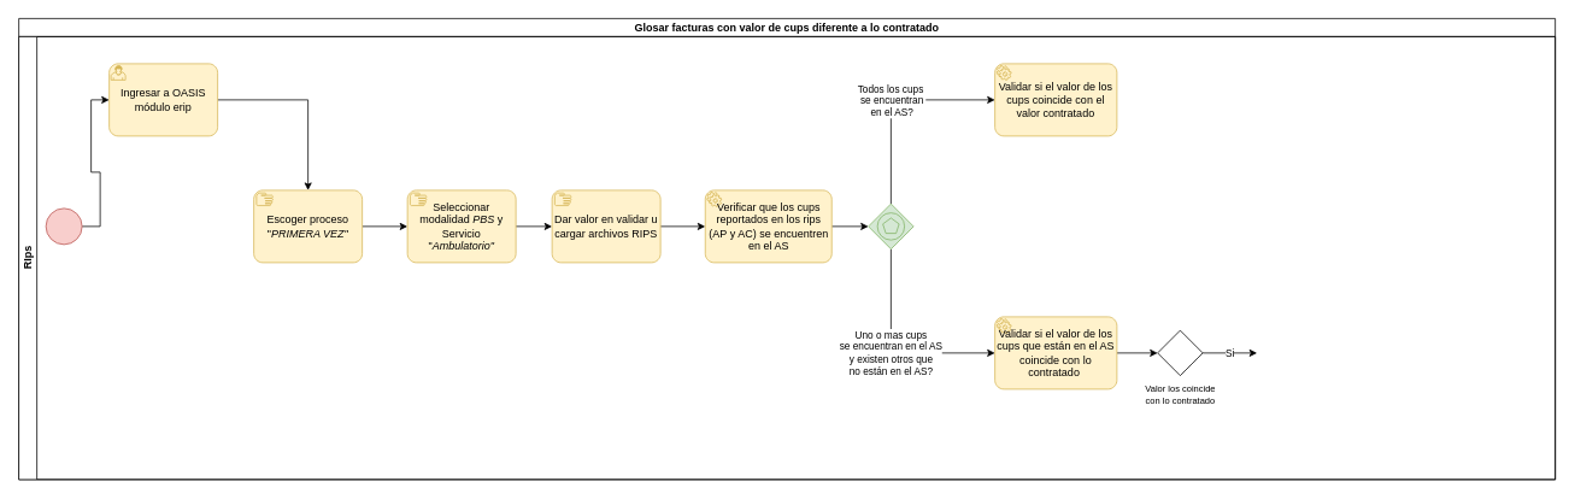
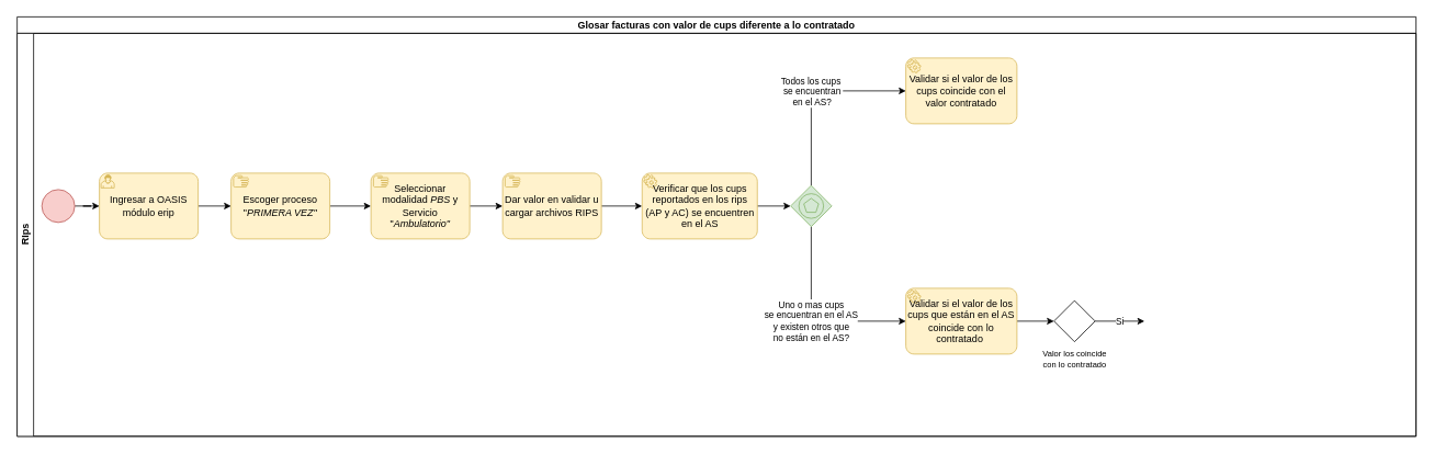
- <mxCell id="10" value="Ingresar a OASIS módulo erip" style="points=[[0.25,0,0],[0.5,0,0],[0.75,0,0],[1,0.25,0],[1,0.5,0],[1,0.75,0],[0.75,1,0],[0.5,1,0],[0.25,1,0],[0,0.75,0],[0,0.5,0],[0,0.25,0]];shape=mxgraph.bpmn.task;whiteSpace=wrap;rectStyle=rounded;size=10;html=1;container=1;expand=0;collapsible=0;taskMarker=user;fillColor=#fff2cc;strokeColor=#d6b656;" vertex="1" parent="3"><mxGeometry x="100" y="30" width="120" height="80" as="geometry" /></mxCell>
+ <mxCell id="10" value="Ingresar a OASIS módulo erip" style="points=[[0.25,0,0],[0.5,0,0],[0.75,0,0],[1,0.25,0],[1,0.5,0],[1,0.75,0],[0.75,1,0],[0.5,1,0],[0.25,1,0],[0,0.75,0],[0,0.5,0],[0,0.25,0]];shape=mxgraph.bpmn.task;whiteSpace=wrap;rectStyle=rounded;size=10;html=1;container=1;expand=0;collapsible=0;taskMarker=user;fillColor=#fff2cc;strokeColor=#d6b656;" vertex="1" parent="3"><mxGeometry x="100" y="170" width="120" height="80" as="geometry" /></mxCell>
